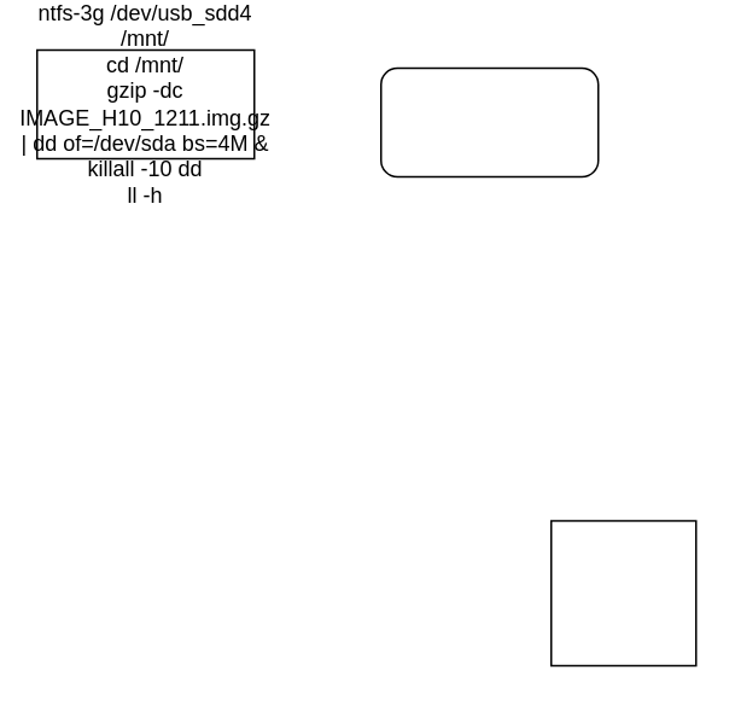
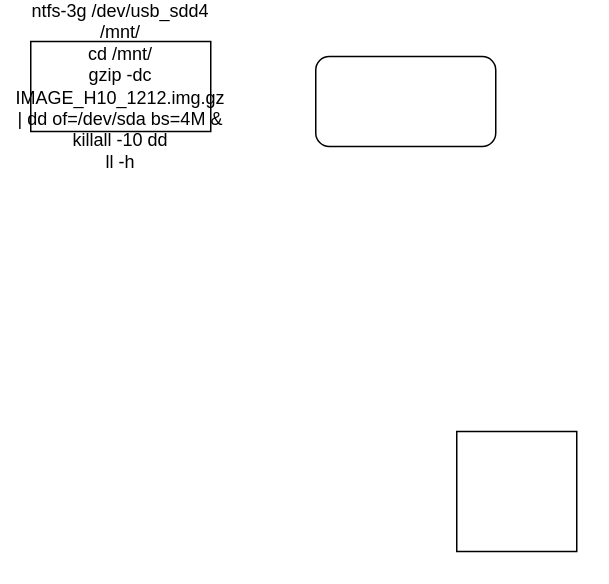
- <mxCell id="2" value="&lt;div&gt;ntfs-3g /dev/usb_sdd4 /mnt/&lt;/div&gt;&lt;div&gt;cd /mnt/&lt;/div&gt;&lt;div&gt;gzip -dc IMAGE_H10_1211.img.gz | dd of=/dev/sda bs=4M &amp;amp;&lt;/div&gt;&lt;div&gt;killall -10 dd&lt;/div&gt;&lt;div&gt;ll -h&lt;/div&gt;" style="rounded=0;whiteSpace=wrap;html=1;" vertex="1" parent="1"><mxGeometry x="20" y="20" width="120" height="60" as="geometry" /></mxCell>
+ <mxCell id="2" value="&lt;div&gt;ntfs-3g /dev/usb_sdd4 /mnt/&lt;/div&gt;&lt;div&gt;cd /mnt/&lt;/div&gt;&lt;div&gt;gzip -dc IMAGE_H10_1212.img.gz | dd of=/dev/sda bs=4M &amp;amp;&lt;/div&gt;&lt;div&gt;killall -10 dd&lt;/div&gt;&lt;div&gt;ll -h&lt;/div&gt;" style="rounded=0;whiteSpace=wrap;html=1;" vertex="1" parent="1"><mxGeometry x="20" y="20" width="120" height="60" as="geometry" /></mxCell>
